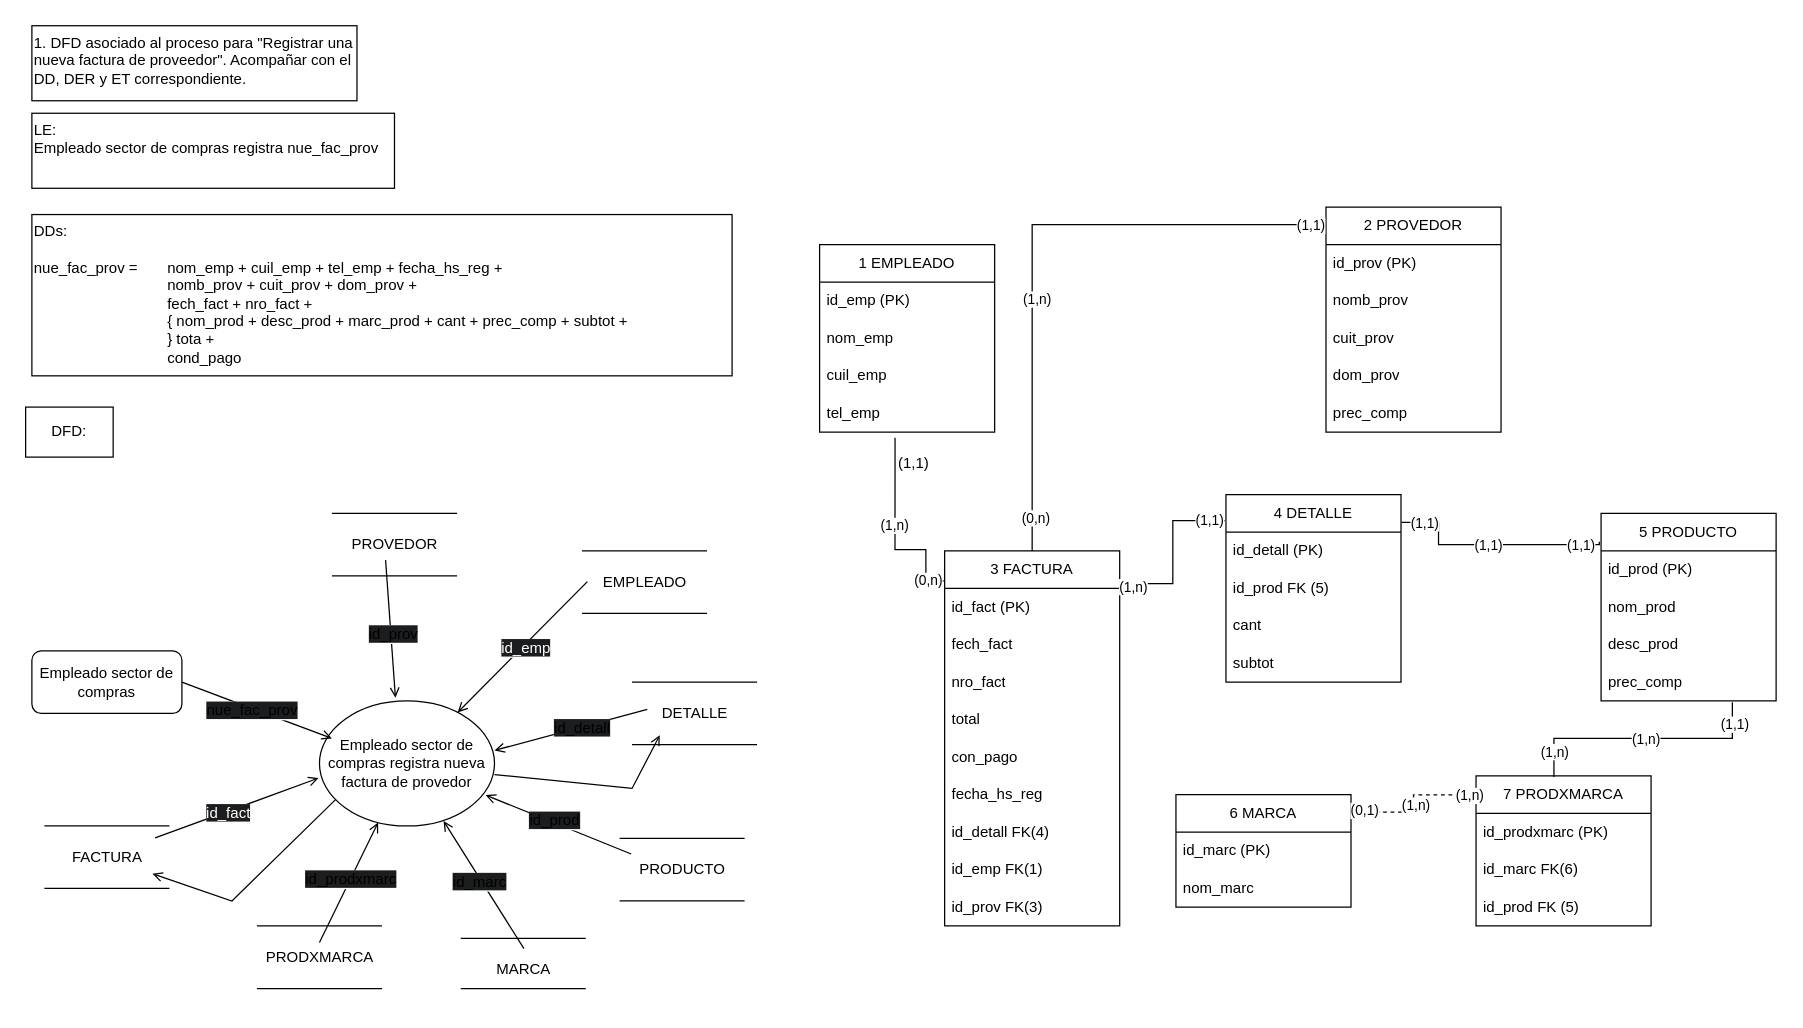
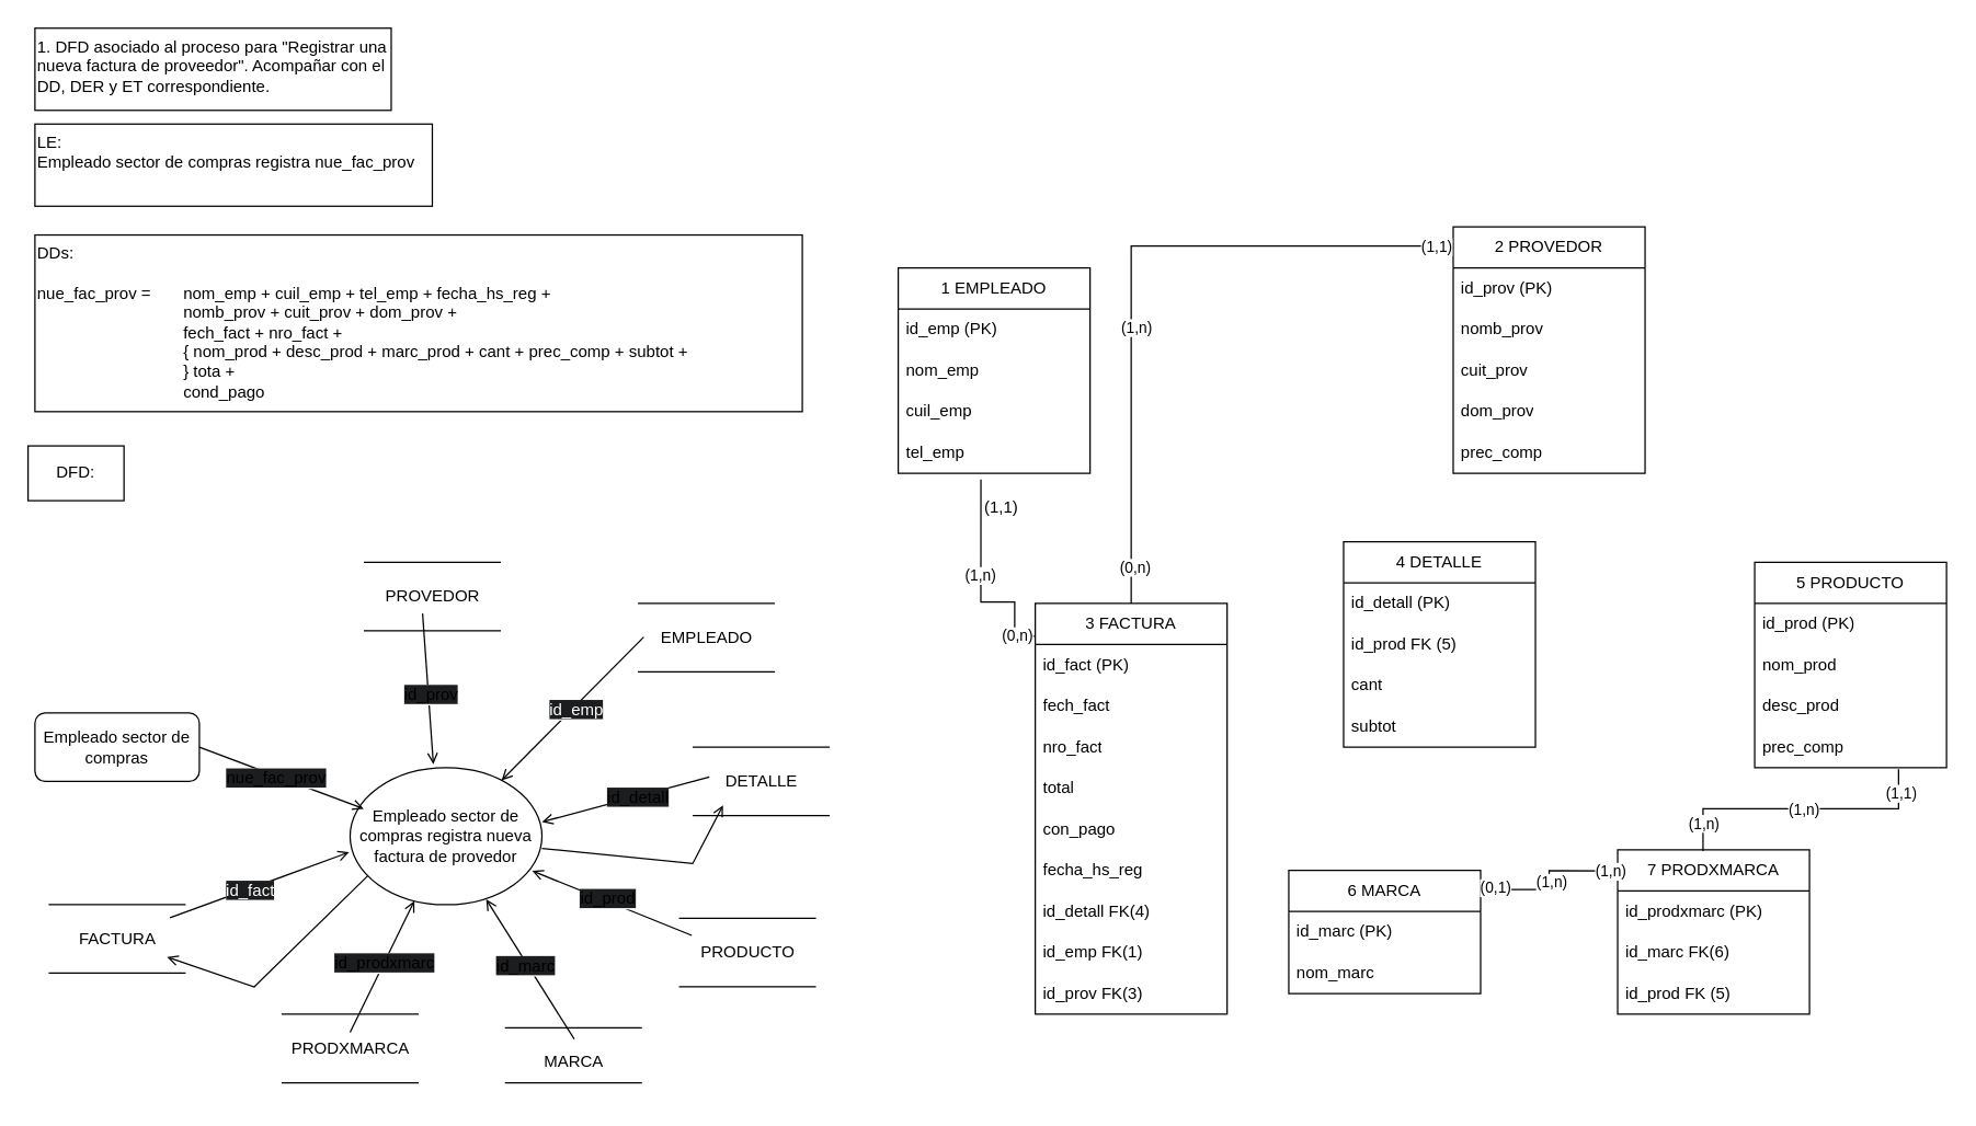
- <mxCell id="51" style="edgeStyle=orthogonalEdgeStyle;rounded=0;orthogonalLoop=1;jettySize=auto;html=1;exitX=-0.01;exitY=0.151;exitDx=0;exitDy=0;endArrow=none;exitPerimeter=0;entryX=1.004;entryY=0.148;entryDx=0;entryDy=0;entryPerimeter=0;" parent="1" source="26" target="31" edge="1"><mxGeometry relative="1" as="geometry"><mxPoint x="1130" y="581" as="sourcePoint" /><mxPoint x="1167" y="395" as="targetPoint" /><Array as="points"><mxPoint x="1269" y="435" /><mxPoint x="1150" y="435" /><mxPoint x="1150" y="422" /></Array></mxGeometry></mxCell>
- <mxCell id="52" value="(1,1)" style="edgeLabel;html=1;align=center;verticalAlign=middle;resizable=0;points=[];" parent="51" vertex="1" connectable="0"><mxGeometry x="0.791" relative="1" as="geometry"><mxPoint as="offset" /></mxGeometry></mxCell>
- <mxCell id="53" value="(1,1)" style="edgeLabel;html=1;align=center;verticalAlign=middle;resizable=0;points=[];" parent="51" vertex="1" connectable="0"><mxGeometry x="-0.808" relative="1" as="geometry"><mxPoint as="offset" /></mxGeometry></mxCell>
- <mxCell id="54" value="(1,1)" style="edgeLabel;html=1;align=center;verticalAlign=middle;resizable=0;points=[];" parent="51" vertex="1" connectable="0"><mxGeometry x="0.017" relative="1" as="geometry"><mxPoint as="offset" /></mxGeometry></mxCell>
- <mxCell id="55" style="edgeStyle=orthogonalEdgeStyle;rounded=0;orthogonalLoop=1;jettySize=auto;html=1;exitX=-0.008;exitY=0.138;exitDx=0;exitDy=0;endArrow=none;exitPerimeter=0;entryX=1.008;entryY=0.087;entryDx=0;entryDy=0;entryPerimeter=0;" parent="1" source="31" target="16" edge="1"><mxGeometry relative="1" as="geometry"><mxPoint x="1228" y="400" as="sourcePoint" /><mxPoint x="1160" y="385" as="targetPoint" /></mxGeometry></mxCell>
- <mxCell id="56" value="(1,n)" style="edgeLabel;html=1;align=center;verticalAlign=middle;resizable=0;points=[];" parent="55" vertex="1" connectable="0"><mxGeometry x="0.855" y="2" relative="1" as="geometry"><mxPoint as="offset" /></mxGeometry></mxCell>
- <mxCell id="57" value="(1,1)" style="edgeLabel;html=1;align=center;verticalAlign=middle;resizable=0;points=[];" parent="55" vertex="1" connectable="0"><mxGeometry x="-0.826" relative="1" as="geometry"><mxPoint as="offset" /></mxGeometry></mxCell>
- <mxCell id="43" style="edgeStyle=orthogonalEdgeStyle;rounded=0;orthogonalLoop=1;jettySize=auto;html=1;exitX=1.012;exitY=0.154;exitDx=0;exitDy=0;endArrow=none;entryX=0.02;entryY=0.127;entryDx=0;entryDy=0;entryPerimeter=0;exitPerimeter=0;dashed=1;" parent="1" source="36" target="39" edge="1"><mxGeometry relative="1" as="geometry"><mxPoint x="1110" y="685" as="targetPoint" /></mxGeometry></mxCell>
+ <mxCell id="43" style="edgeStyle=orthogonalEdgeStyle;rounded=0;orthogonalLoop=1;jettySize=auto;html=1;exitX=1.012;exitY=0.154;exitDx=0;exitDy=0;endArrow=none;entryX=0.02;entryY=0.127;entryDx=0;entryDy=0;entryPerimeter=0;exitPerimeter=0;" parent="1" source="36" target="39" edge="1"><mxGeometry relative="1" as="geometry"><mxPoint x="1110" y="685" as="targetPoint" /></mxGeometry></mxCell>
